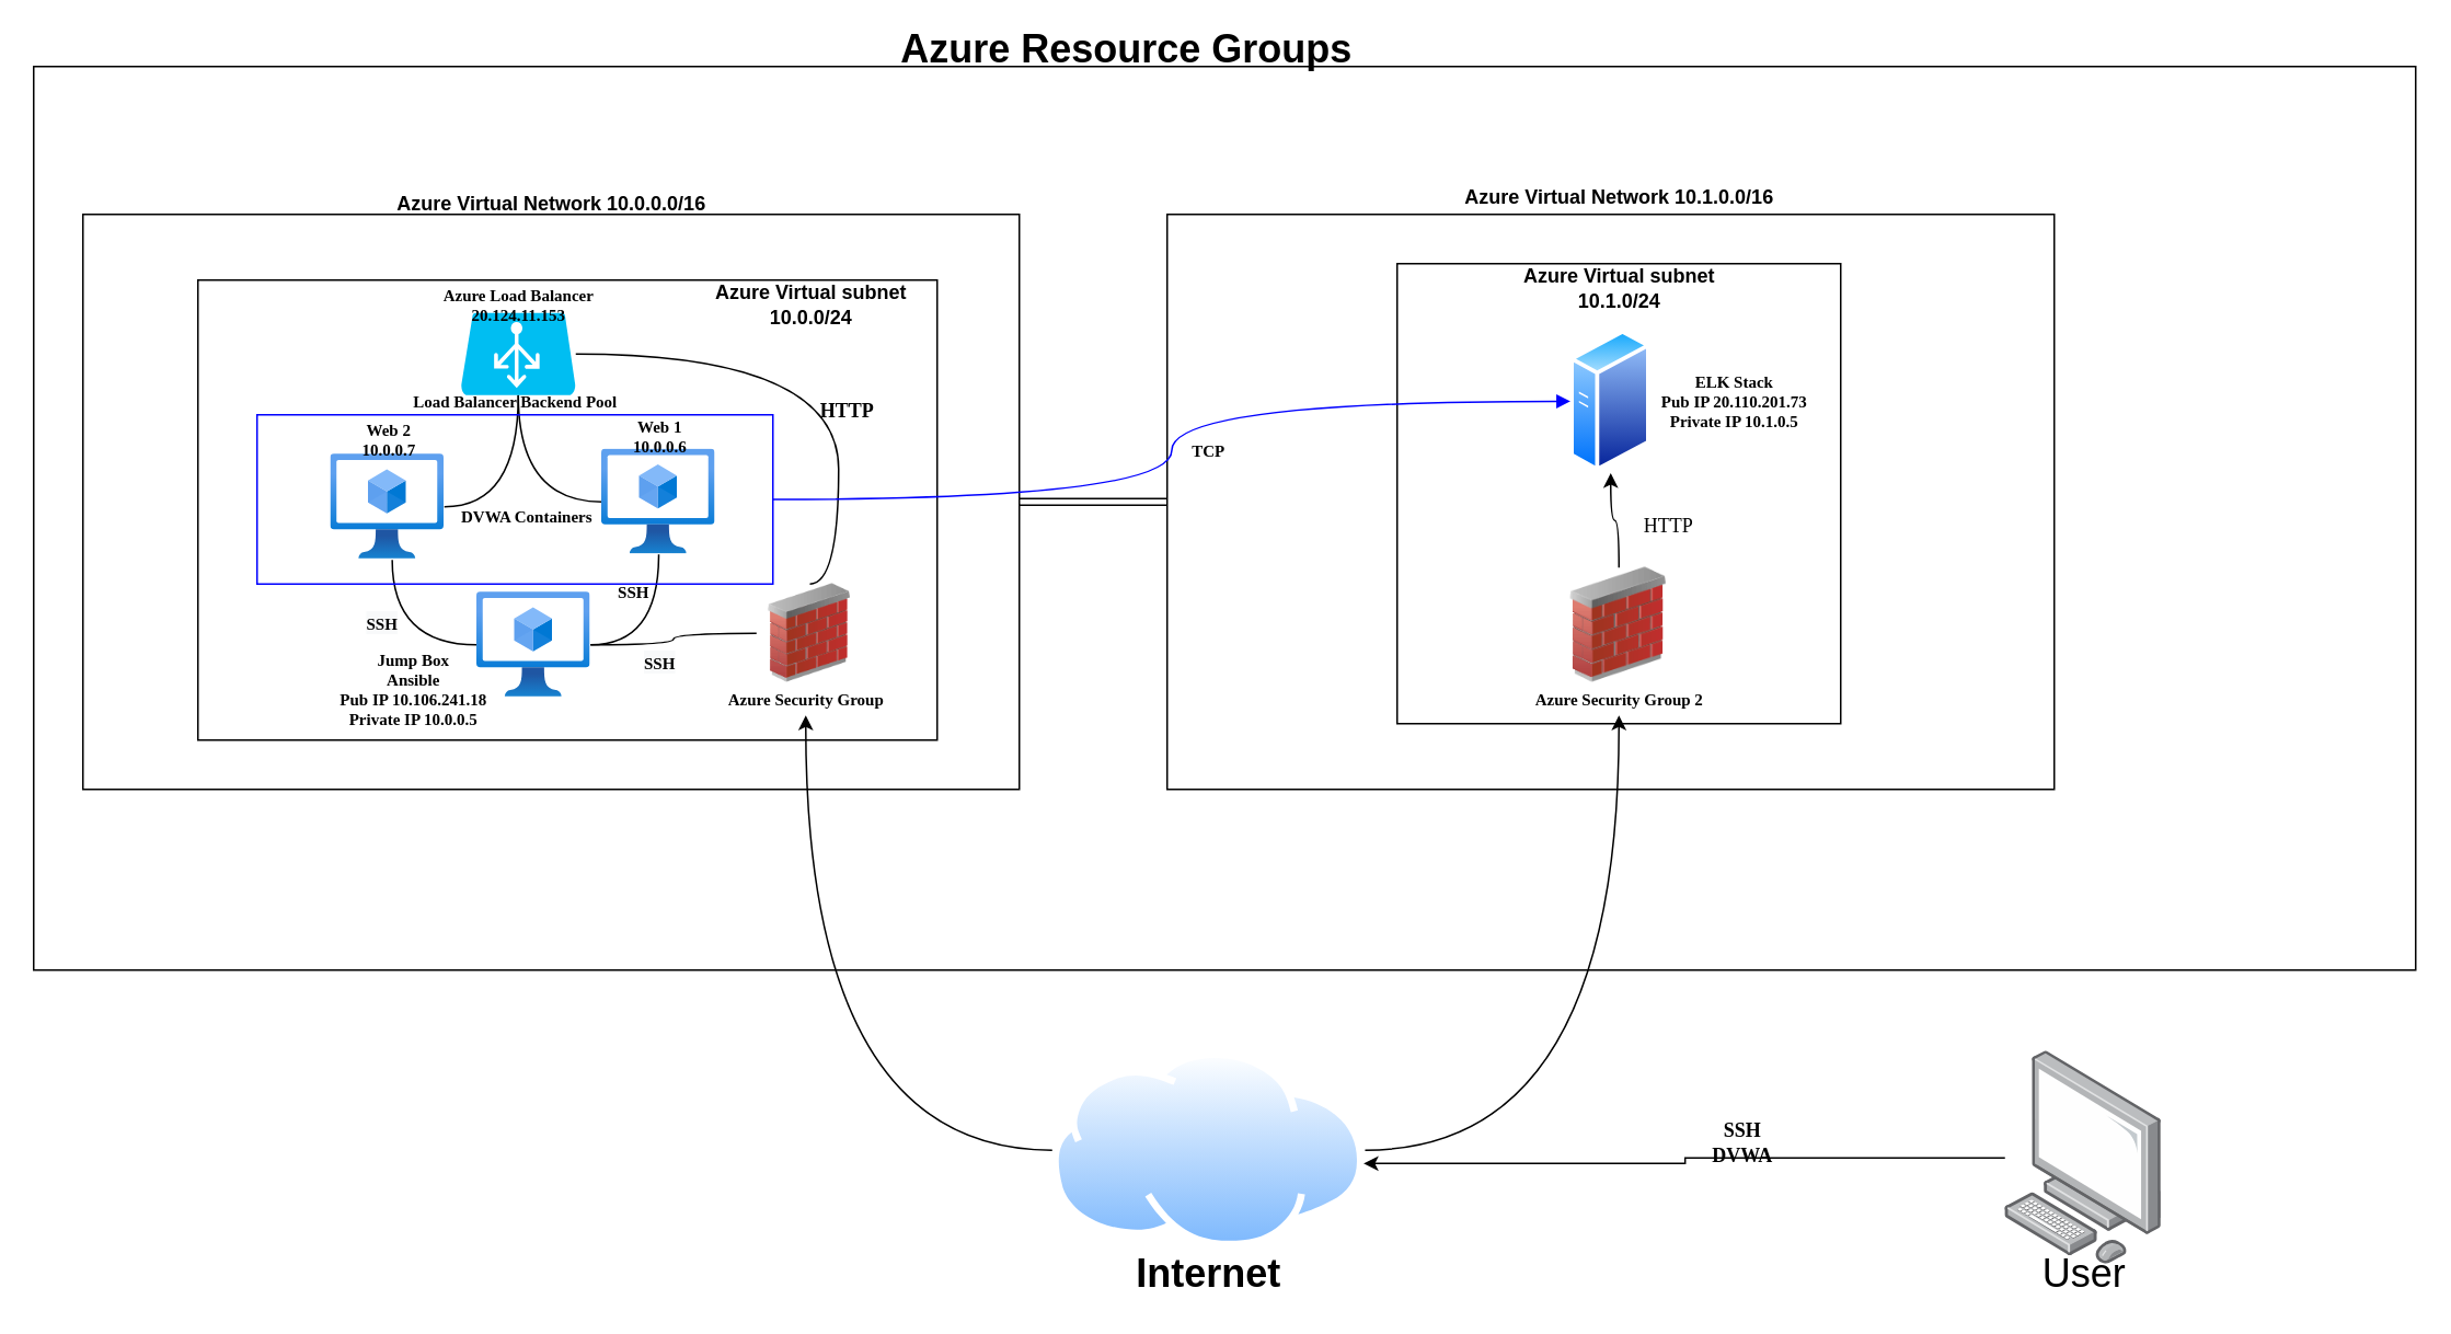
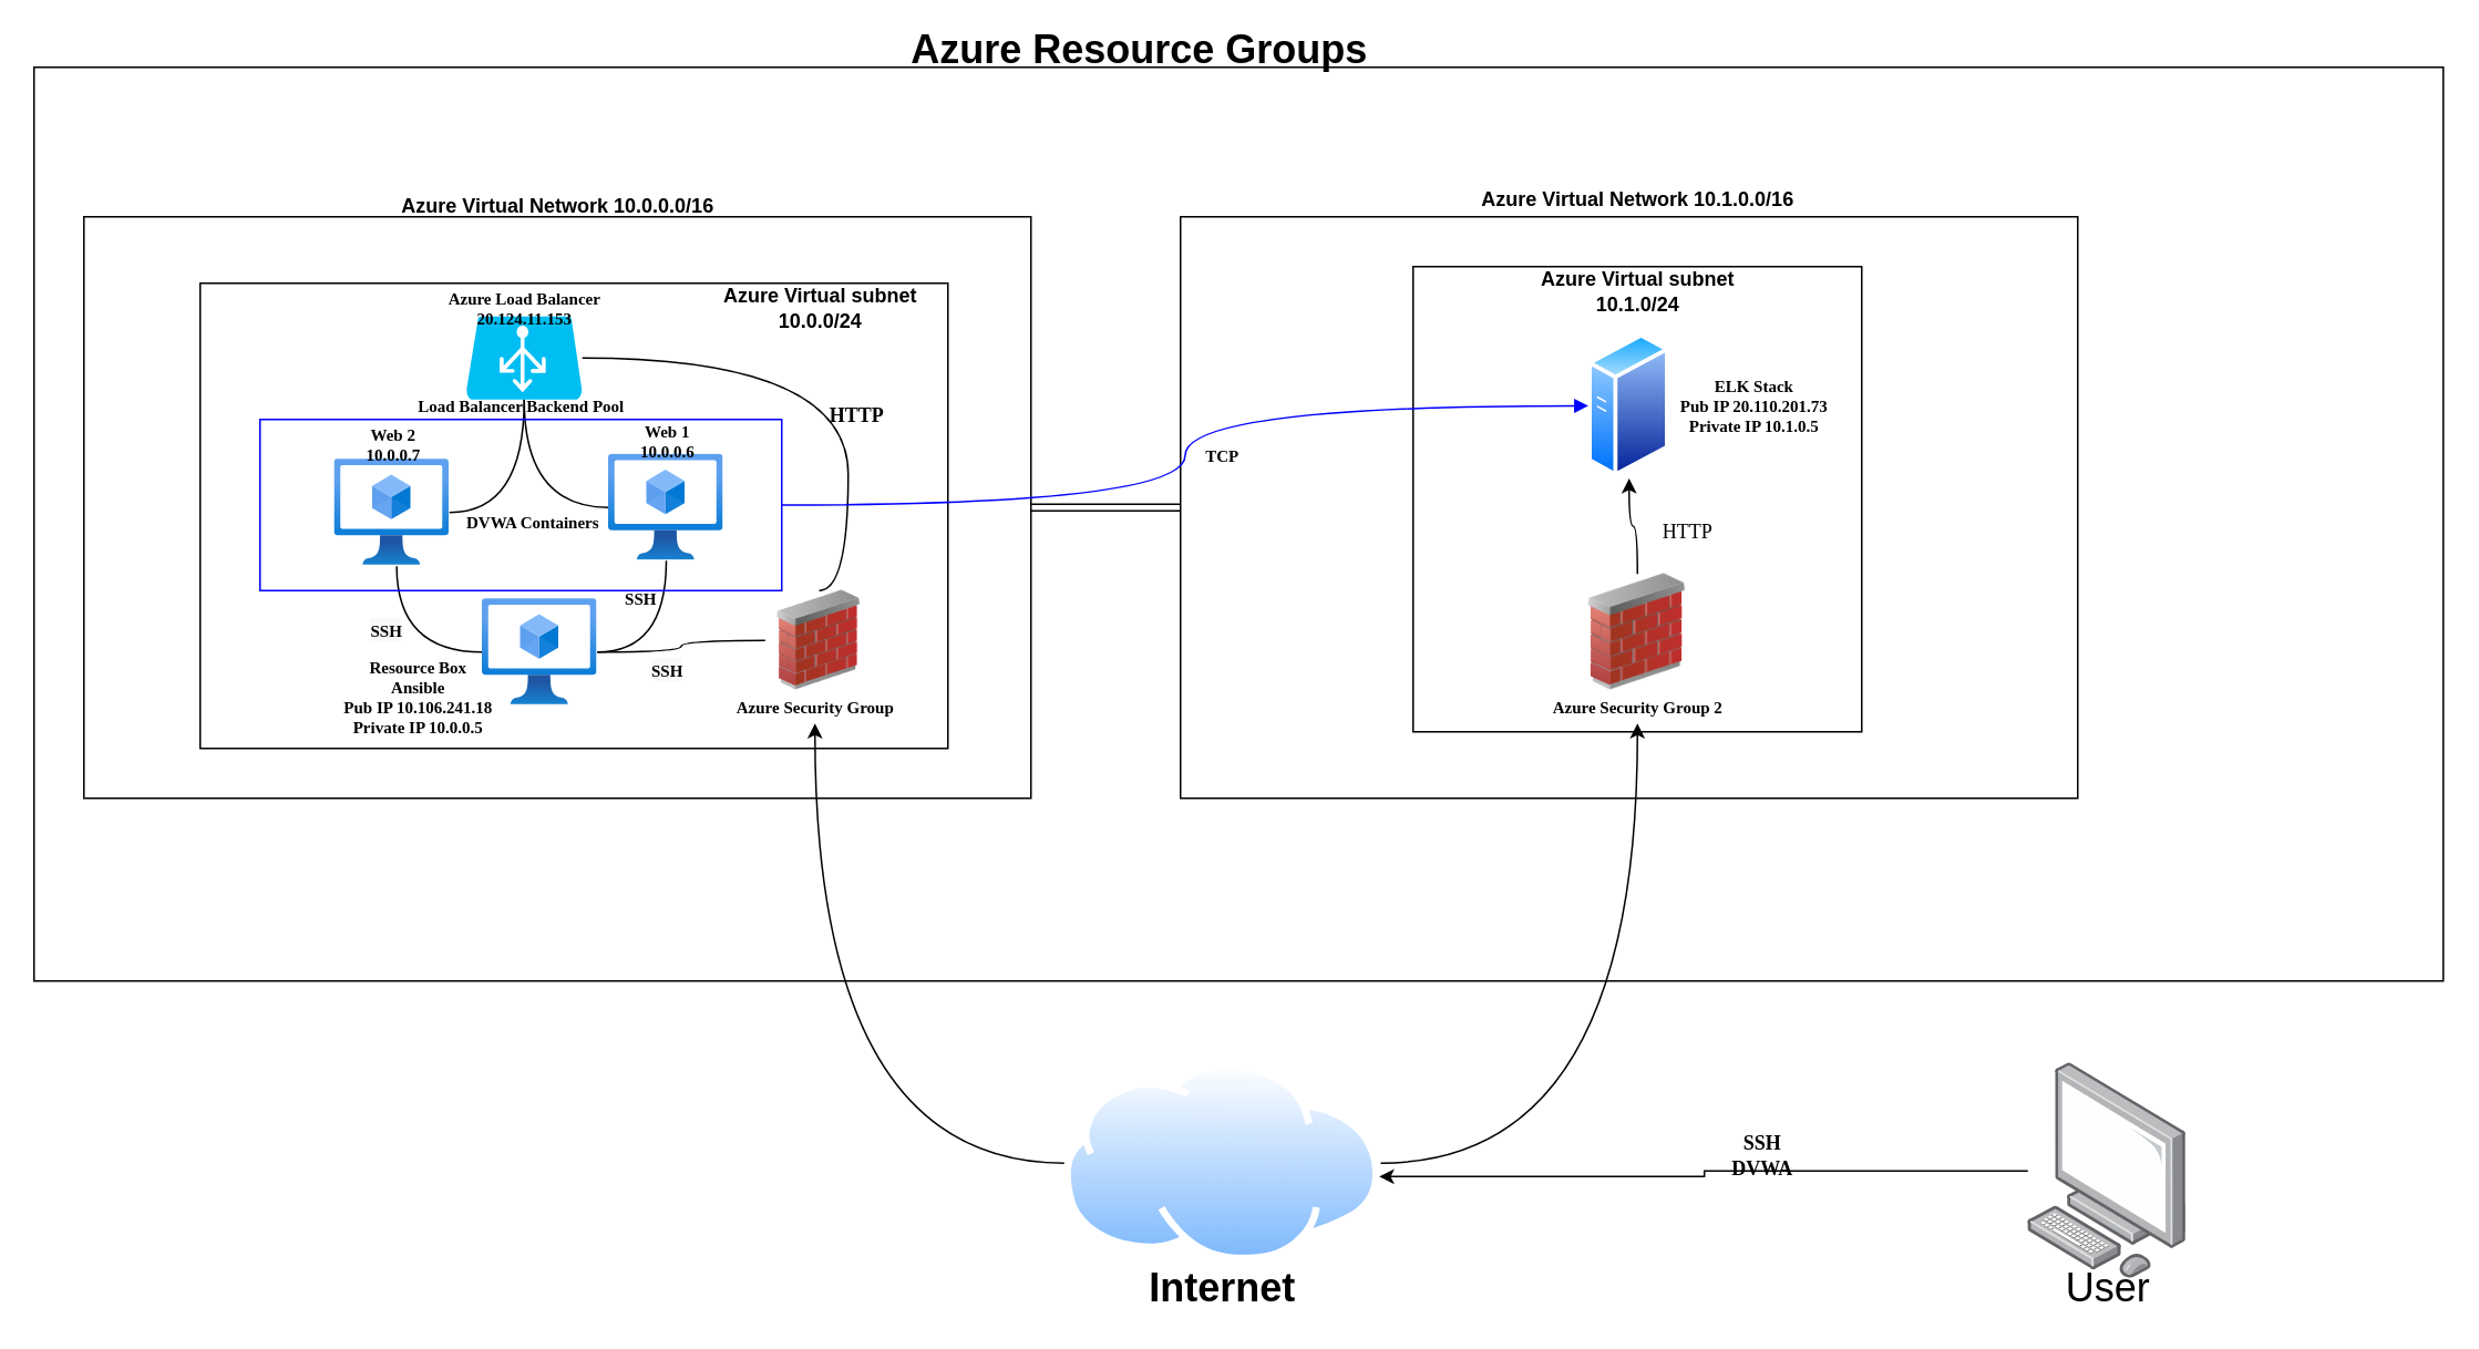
- <mxCell id="41" value="&lt;b&gt;&lt;font style=&quot;font-size: 10px&quot;&gt;Jump Box&lt;br&gt;Ansible&lt;br&gt;Pub IP 10.106.241.18&lt;br&gt;Private IP 10.0.0.5&lt;br&gt;&lt;/font&gt;&lt;br&gt;&lt;/b&gt;" style="text;html=1;align=center;verticalAlign=middle;resizable=0;points=[];autosize=1;strokeColor=none;fillColor=none;fontSize=10;fontFamily=Times New Roman;fontColor=#000000;" vertex="1" parent="1"><mxGeometry x="201" y="390" width="100" height="70" as="geometry" /></mxCell>
+ <mxCell id="41" value="&lt;b&gt;&lt;font style=&quot;font-size: 10px&quot;&gt;Resource Box&lt;br&gt;Ansible&lt;br&gt;Pub IP 10.106.241.18&lt;br&gt;Private IP 10.0.0.5&lt;br&gt;&lt;/font&gt;&lt;br&gt;&lt;/b&gt;" style="text;html=1;align=center;verticalAlign=middle;resizable=0;points=[];autosize=1;strokeColor=none;fillColor=none;fontSize=10;fontFamily=Times New Roman;fontColor=#000000;" vertex="1" parent="1"><mxGeometry x="201" y="390" width="100" height="70" as="geometry" /></mxCell>
